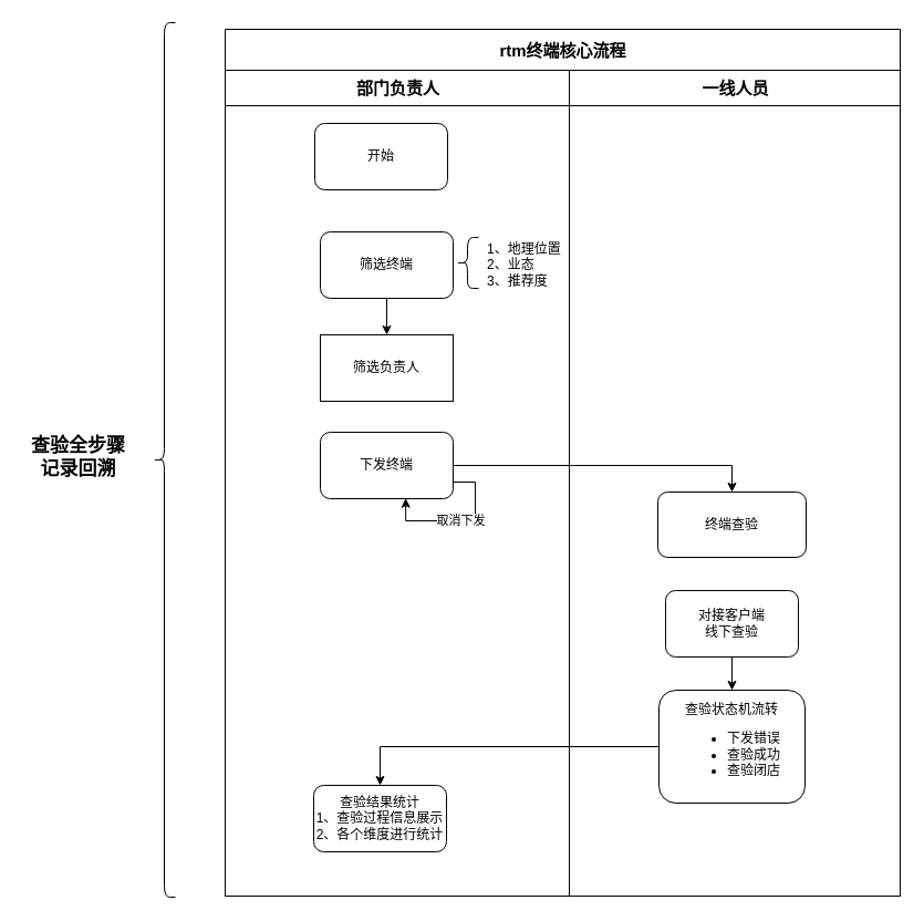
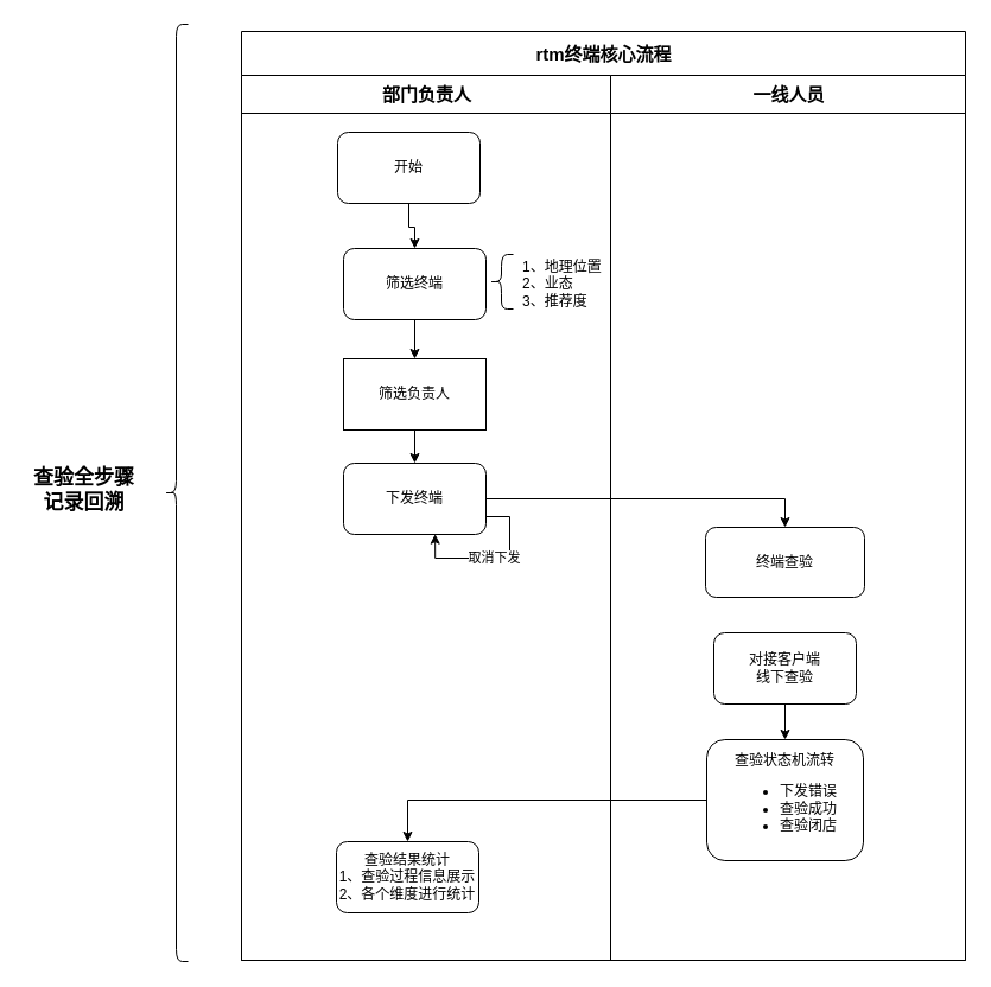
+ <mxCell id="5" value="" style="edgeStyle=orthogonalEdgeStyle;rounded=0;orthogonalLoop=1;jettySize=auto;html=1;" parent="4" source="6" target="9" edge="1"><mxGeometry relative="1" as="geometry" /></mxCell>
+ <mxCell id="10" value="" style="edgeStyle=orthogonalEdgeStyle;rounded=0;orthogonalLoop=1;jettySize=auto;html=1;" parent="4" source="11" target="12" edge="1"><mxGeometry relative="1" as="geometry" /></mxCell>
